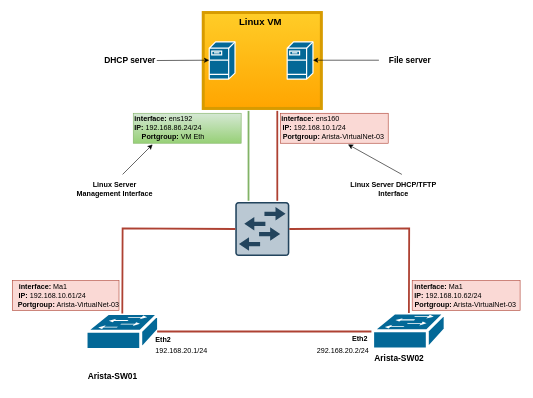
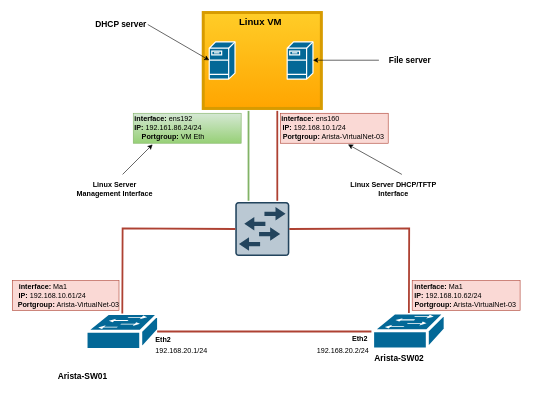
- <mxCell id="12" value="&lt;b&gt;&lt;font style=&quot;font-size: 14px;&quot;&gt;DHCP server&lt;/font&gt;&lt;/b&gt;" style="text;strokeColor=none;align=center;fillColor=none;html=1;verticalAlign=middle;whiteSpace=wrap;rounded=0;" parent="1" vertex="1"><mxGeometry x="172" y="85" width="89" height="30" as="geometry" /></mxCell>
+ <mxCell id="12" value="&lt;b&gt;&lt;font style=&quot;font-size: 14px;&quot;&gt;DHCP server&lt;/font&gt;&lt;/b&gt;" style="text;strokeColor=none;align=center;fillColor=none;html=1;verticalAlign=middle;whiteSpace=wrap;rounded=0;" parent="1" vertex="1"><mxGeometry x="157" y="25" width="89" height="30" as="geometry" /></mxCell>
- <mxCell id="25" value="&lt;b&gt;IP:&lt;/b&gt; 192.168.86.24/24" style="text;strokeColor=none;align=center;fillColor=none;html=1;verticalAlign=middle;whiteSpace=wrap;rounded=0;" vertex="1" parent="1"><mxGeometry x="219.75" y="198" width="120.25" height="30" as="geometry" /></mxCell>
+ <mxCell id="25" value="&lt;b&gt;IP:&lt;/b&gt; 192.161.86.24/24" style="text;strokeColor=none;align=center;fillColor=none;html=1;verticalAlign=middle;whiteSpace=wrap;rounded=0;" vertex="1" parent="1"><mxGeometry x="219.75" y="198" width="120.25" height="30" as="geometry" /></mxCell>
- <mxCell id="19" value="292.168.20.2/24" style="text;strokeColor=none;align=center;fillColor=none;html=1;verticalAlign=middle;whiteSpace=wrap;rounded=0;" parent="1" vertex="1"><mxGeometry x="520.5" y="570" width="100.5" height="30" as="geometry" /></mxCell>
+ <mxCell id="19" value="192.168.20.2/24" style="text;strokeColor=none;align=center;fillColor=none;html=1;verticalAlign=middle;whiteSpace=wrap;rounded=0;" parent="1" vertex="1"><mxGeometry x="520.5" y="570" width="100.5" height="30" as="geometry" /></mxCell>
- <mxCell id="9" value="&lt;b&gt;&lt;font style=&quot;font-size: 14px;&quot;&gt;Arista-SW01&lt;/font&gt;&lt;/b&gt;" style="text;strokeColor=none;align=center;fillColor=none;html=1;verticalAlign=middle;whiteSpace=wrap;rounded=0;" parent="1" vertex="1"><mxGeometry x="143" y="611" width="89" height="30" as="geometry" /></mxCell>
+ <mxCell id="9" value="&lt;b&gt;&lt;font style=&quot;font-size: 14px;&quot;&gt;Arista-SW01&lt;/font&gt;&lt;/b&gt;" style="text;strokeColor=none;align=center;fillColor=none;html=1;verticalAlign=middle;whiteSpace=wrap;rounded=0;" parent="1" vertex="1"><mxGeometry x="93" y="611" width="89" height="30" as="geometry" /></mxCell>
